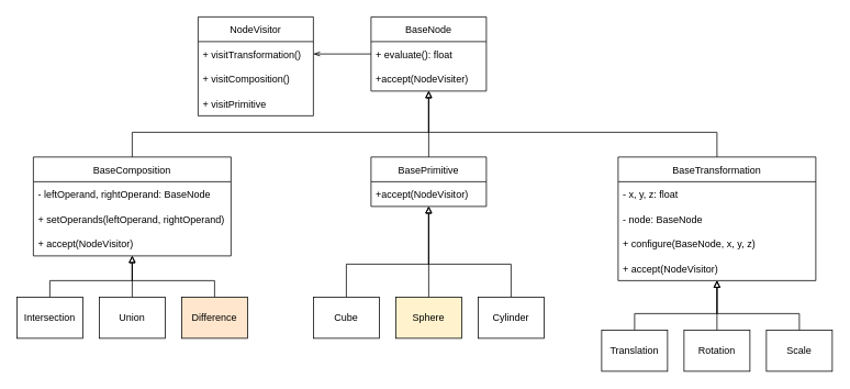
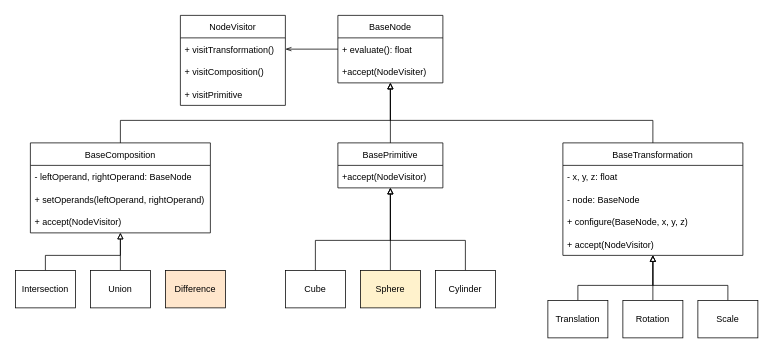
- <mxCell id="6" style="edgeStyle=none;rounded=0;html=1;exitX=0.5;exitY=0;exitDx=0;exitDy=0;endArrow=block;endFill=0;entryX=0.5;entryY=1;entryDx=0;entryDy=0;" edge="1" parent="1" source="7" target="9"><mxGeometry relative="1" as="geometry"><mxPoint x="160" y="320" as="targetPoint" /><Array as="points"><mxPoint x="260" y="340" /><mxPoint x="160" y="340" /></Array></mxGeometry></mxCell>
